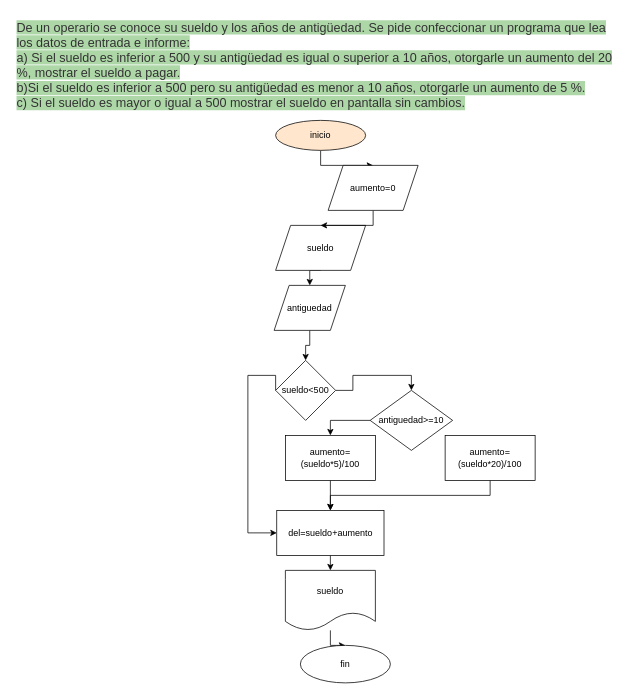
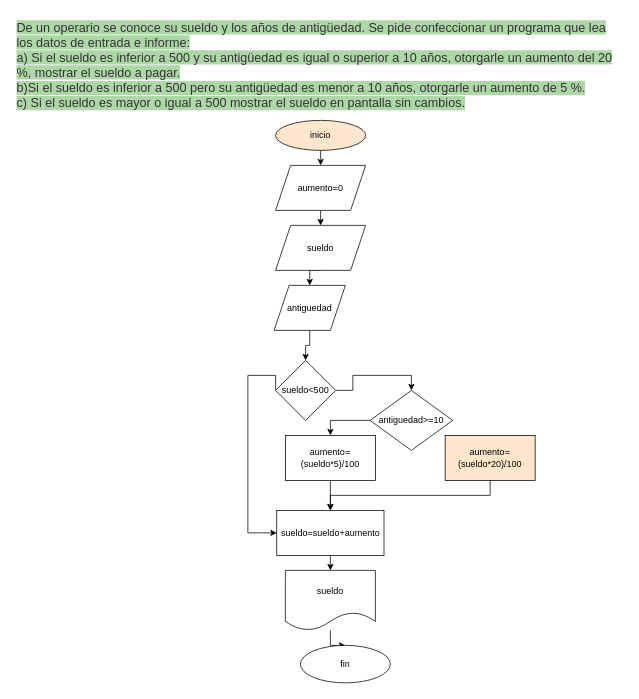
- <mxCell id="15" value="aumento=0" style="shape=parallelogram;perimeter=parallelogramPerimeter;whiteSpace=wrap;html=1;fixedSize=1;" vertex="1" parent="1"><mxGeometry x="437" y="220" width="120" height="60" as="geometry" /></mxCell>
+ <mxCell id="15" value="aumento=0" style="shape=parallelogram;perimeter=parallelogramPerimeter;whiteSpace=wrap;html=1;fixedSize=1;" vertex="1" parent="1"><mxGeometry x="367" y="220" width="120" height="60" as="geometry" /></mxCell>
- <mxCell id="17" value="aumento=(sueldo*20)/100" style="rounded=0;whiteSpace=wrap;html=1;" vertex="1" parent="1"><mxGeometry x="593" y="580" width="120" height="60" as="geometry" /></mxCell>
+ <mxCell id="17" value="aumento=(sueldo*20)/100" style="rounded=0;whiteSpace=wrap;html=1;fillColor=#ffe6cc;" vertex="1" parent="1"><mxGeometry x="593" y="580" width="120" height="60" as="geometry" /></mxCell>
- <mxCell id="21" value="del=sueldo+aumento" style="rounded=0;whiteSpace=wrap;html=1;" vertex="1" parent="1"><mxGeometry x="368.5" y="680" width="143" height="60" as="geometry" /></mxCell>
+ <mxCell id="21" value="sueldo=sueldo+aumento" style="rounded=0;whiteSpace=wrap;html=1;" vertex="1" parent="1"><mxGeometry x="368.5" y="680" width="143" height="60" as="geometry" /></mxCell>
